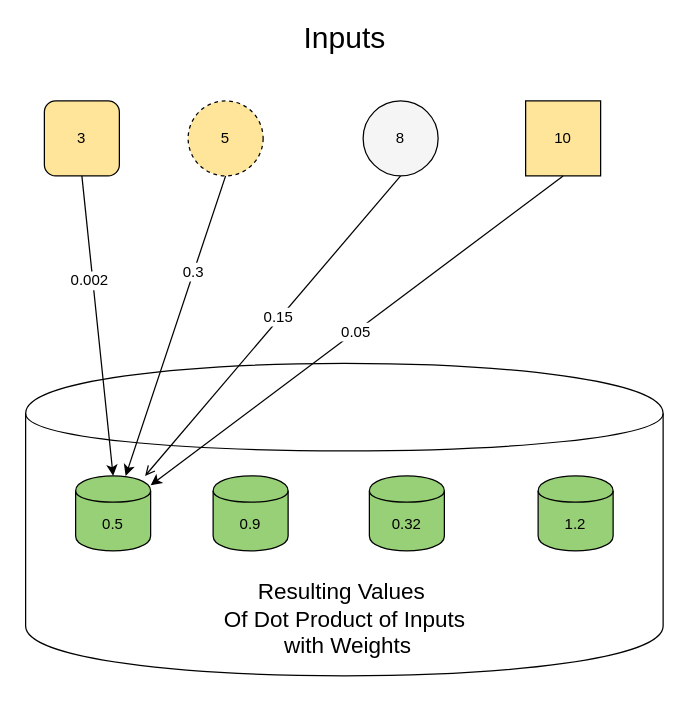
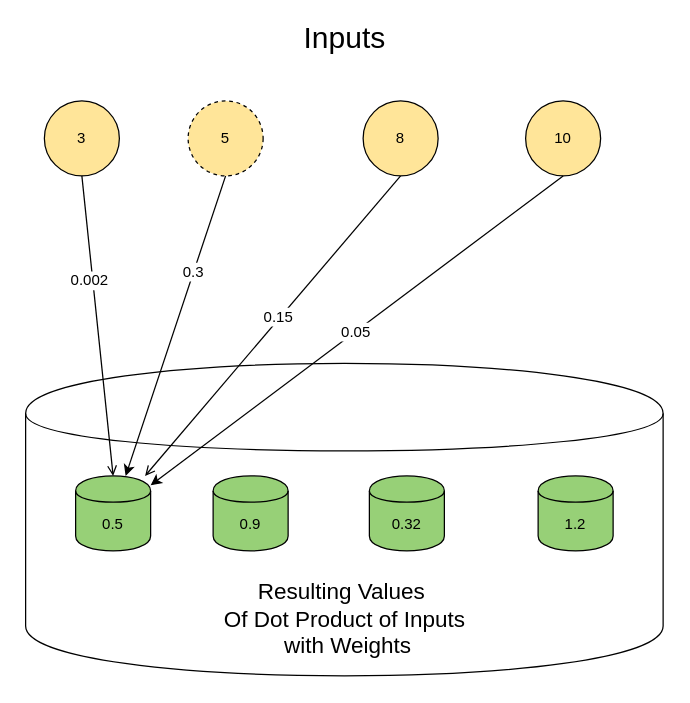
- <mxCell id="10" value="3" style="whiteSpace=wrap;html=1;aspect=fixed;fillColor=#FFE599;rounded=1;" vertex="1" parent="1"><mxGeometry x="35" y="80" width="60" height="60" as="geometry" /></mxCell>
+ <mxCell id="10" value="3" style="ellipse;whiteSpace=wrap;html=1;aspect=fixed;fillColor=#FFE599;" vertex="1" parent="1"><mxGeometry x="35" y="80" width="60" height="60" as="geometry" /></mxCell>
- <mxCell id="16" value="8" style="ellipse;whiteSpace=wrap;html=1;aspect=fixed;fillColor=#f5f5f5;" vertex="1" parent="1"><mxGeometry x="290" y="80" width="60" height="60" as="geometry" /></mxCell>
+ <mxCell id="16" value="8" style="ellipse;whiteSpace=wrap;html=1;aspect=fixed;fillColor=#FFE599;" vertex="1" parent="1"><mxGeometry x="290" y="80" width="60" height="60" as="geometry" /></mxCell>
- <mxCell id="17" value="10" style="whiteSpace=wrap;html=1;aspect=fixed;fillColor=#FFE599;rounded=0;" vertex="1" parent="1"><mxGeometry x="420" y="80" width="60" height="60" as="geometry" /></mxCell>
+ <mxCell id="17" value="10" style="ellipse;whiteSpace=wrap;html=1;aspect=fixed;fillColor=#FFE599;" vertex="1" parent="1"><mxGeometry x="420" y="80" width="60" height="60" as="geometry" /></mxCell>
- <mxCell id="18" style="rounded=0;orthogonalLoop=1;jettySize=auto;html=1;exitX=0.5;exitY=1;exitDx=0;exitDy=0;entryX=0.5;entryY=0;entryDx=0;entryDy=0;" edge="1" parent="1" source="10" target="5"><mxGeometry relative="1" as="geometry" /></mxCell>
+ <mxCell id="18" style="rounded=0;orthogonalLoop=1;jettySize=auto;html=1;exitX=0.5;exitY=1;exitDx=0;exitDy=0;entryX=0.5;entryY=0;entryDx=0;entryDy=0;endArrow=open;" edge="1" parent="1" source="10" target="5"><mxGeometry relative="1" as="geometry" /></mxCell>
